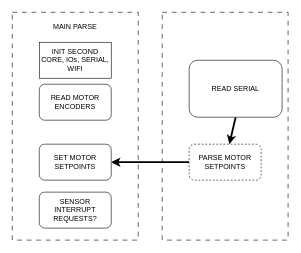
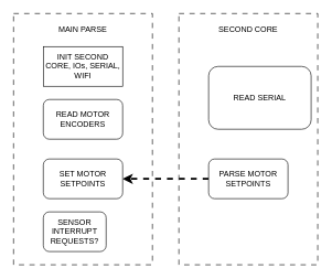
+ <mxCell id="5" value="SECOND CORE" style="text;html=1;strokeColor=none;fillColor=none;align=center;verticalAlign=middle;whiteSpace=wrap;rounded=0;" parent="1" vertex="1"><mxGeometry x="320" y="30" width="110" height="30" as="geometry" /></mxCell>
- <mxCell id="11" value="READ MOTOR ENCODERS" style="rounded=1;whiteSpace=wrap;html=1;" parent="1" vertex="1"><mxGeometry x="65" y="140" width="120" height="60" as="geometry" /></mxCell>
+ <mxCell id="11" value="READ MOTOR ENCODERS" style="rounded=1;whiteSpace=wrap;html=1;" parent="1" vertex="1"><mxGeometry x="65" y="150" width="120" height="60" as="geometry" /></mxCell>
- <mxCell id="6" style="edgeStyle=none;html=1;exitX=0.5;exitY=1;exitDx=0;exitDy=0;strokeWidth=3;" parent="1" source="7" target="9" edge="1"><mxGeometry relative="1" as="geometry" /></mxCell>
- <mxCell id="8" style="edgeStyle=none;html=1;exitX=0;exitY=0.5;exitDx=0;exitDy=0;entryX=1;entryY=0.5;entryDx=0;entryDy=0;strokeWidth=3;" parent="1" source="9" target="12" edge="1"><mxGeometry relative="1" as="geometry" /></mxCell>
+ <mxCell id="8" style="edgeStyle=none;html=1;exitX=0;exitY=0.5;exitDx=0;exitDy=0;entryX=1;entryY=0.5;entryDx=0;entryDy=0;strokeWidth=3;dashed=1;" parent="1" source="9" target="12" edge="1"><mxGeometry relative="1" as="geometry" /></mxCell>
- <mxCell id="9" value="PARSE MOTOR SETPOINTS" style="rounded=1;whiteSpace=wrap;html=1;dashed=1;" parent="1" vertex="1"><mxGeometry x="315" y="240" width="120" height="60" as="geometry" /></mxCell>
+ <mxCell id="9" value="PARSE MOTOR SETPOINTS" style="rounded=1;whiteSpace=wrap;html=1;" parent="1" vertex="1"><mxGeometry x="315" y="240" width="120" height="60" as="geometry" /></mxCell>
- <mxCell id="13" value="SENSOR INTERRUPT REQUESTS?" style="rounded=1;whiteSpace=wrap;html=1;" parent="1" vertex="1"><mxGeometry x="65" y="320" width="120" height="60" as="geometry" /></mxCell>
+ <mxCell id="13" value="SENSOR INTERRUPT REQUESTS?" style="rounded=1;whiteSpace=wrap;html=1;" parent="1" vertex="1"><mxGeometry x="65" y="320" width="95" height="60" as="geometry" /></mxCell>
